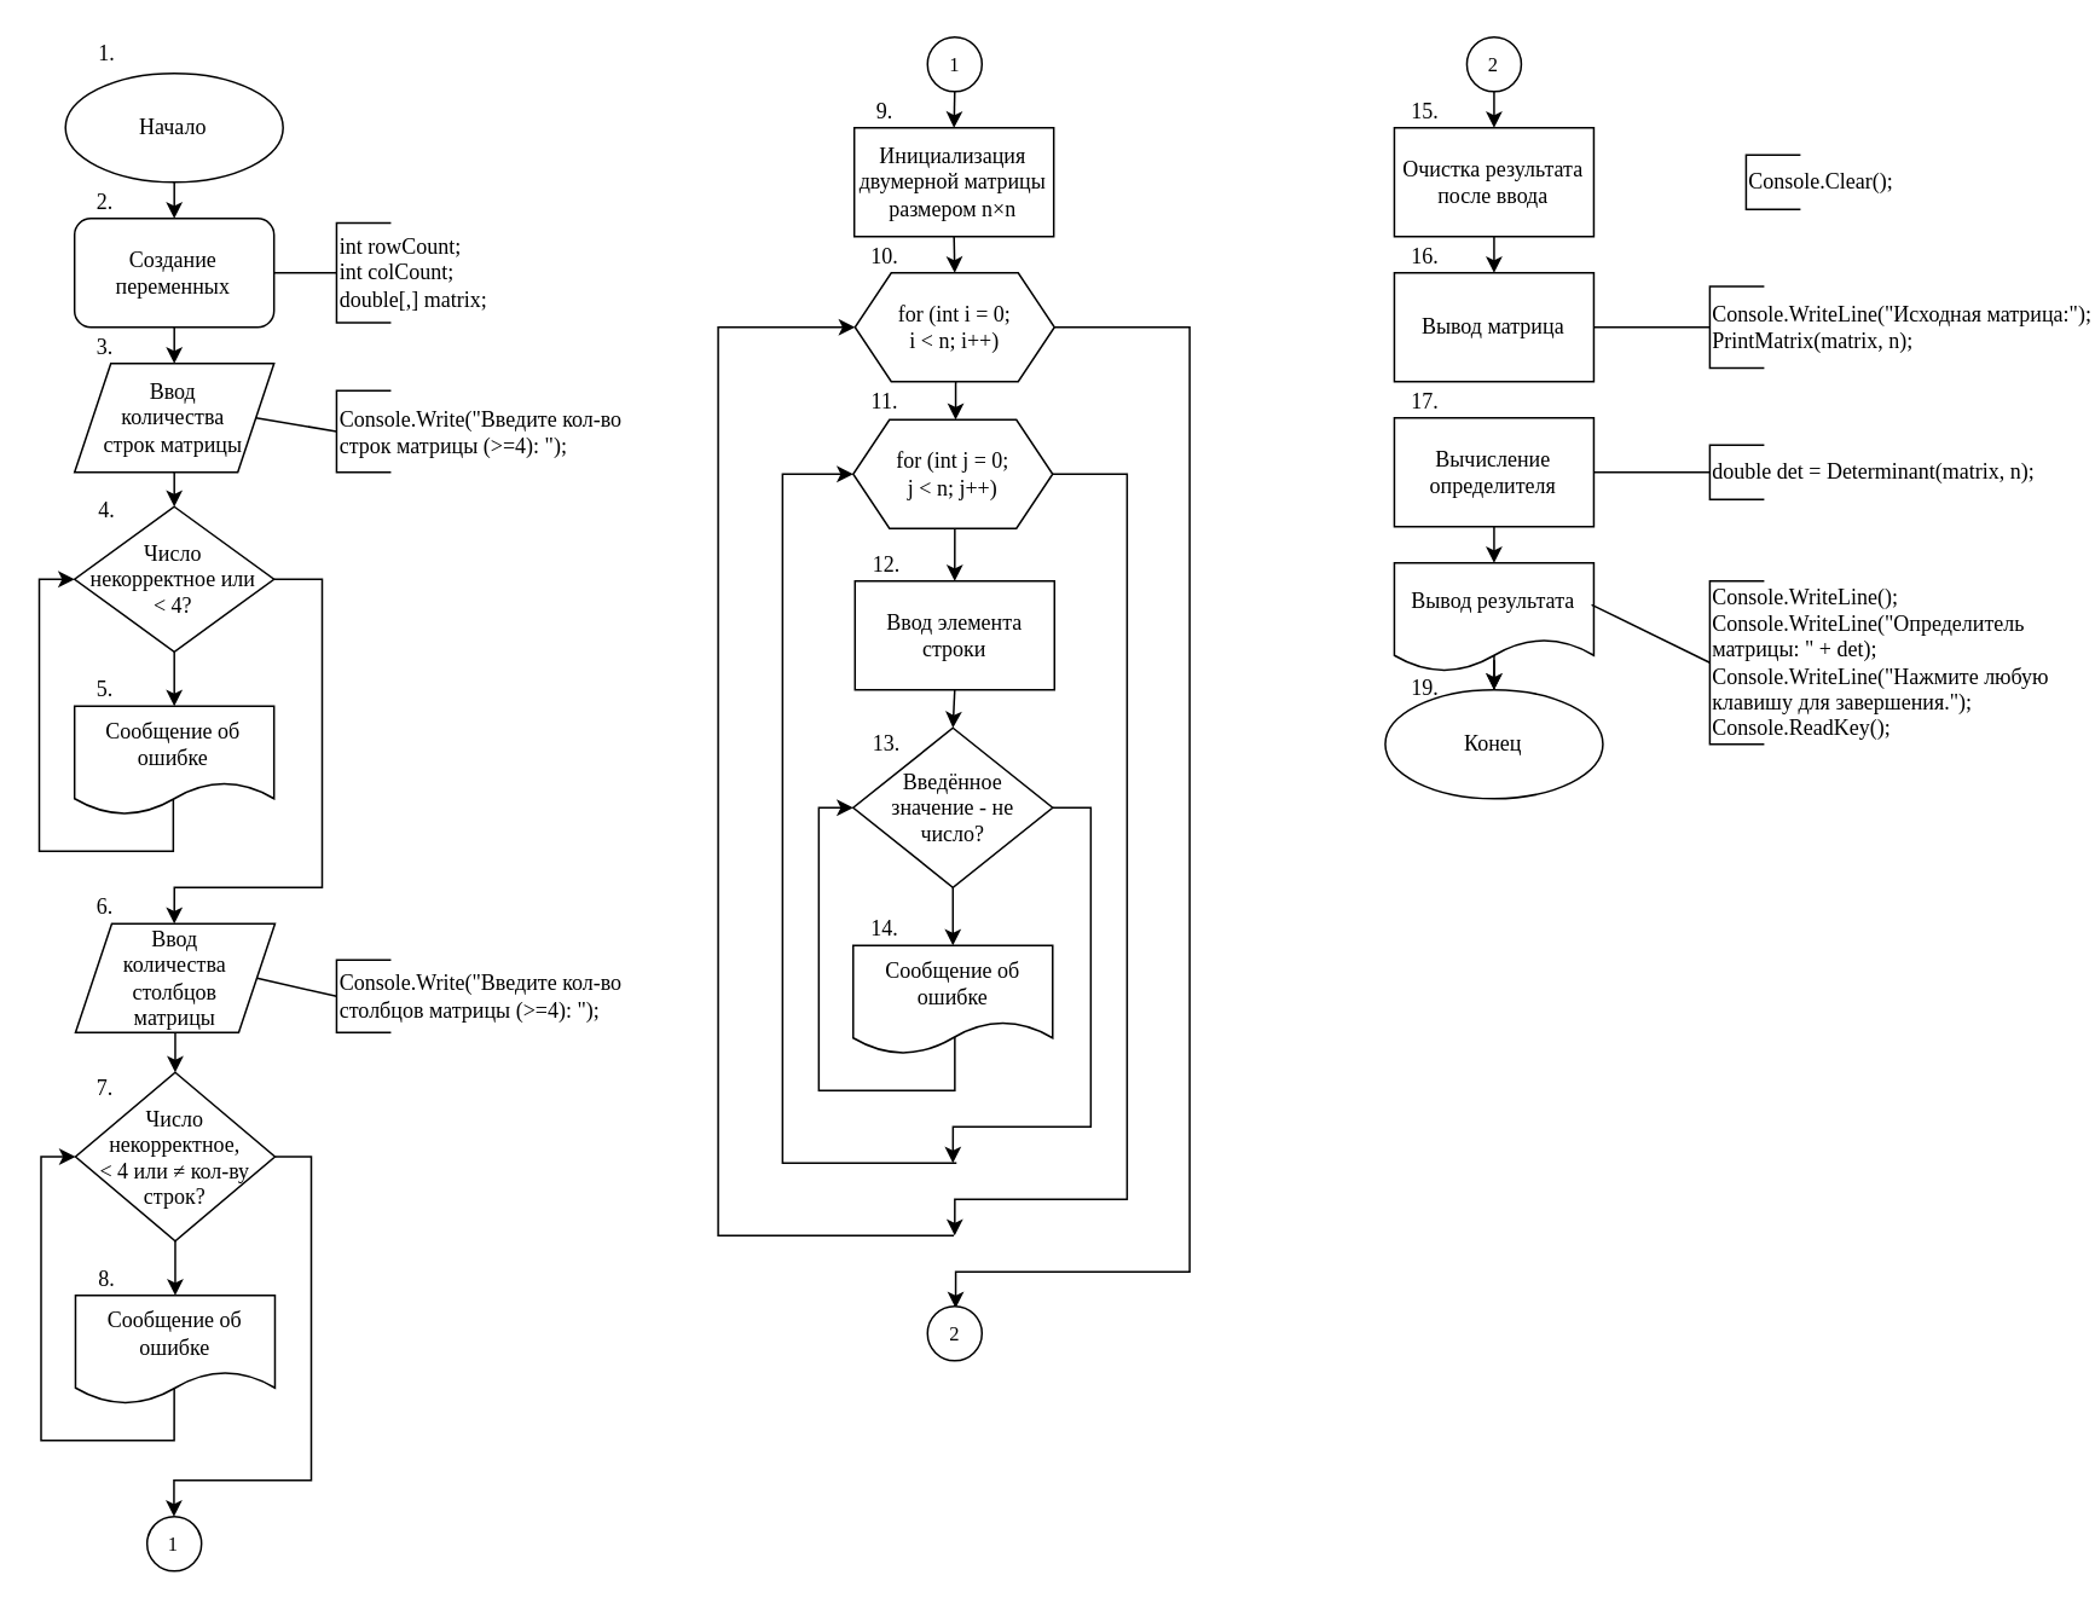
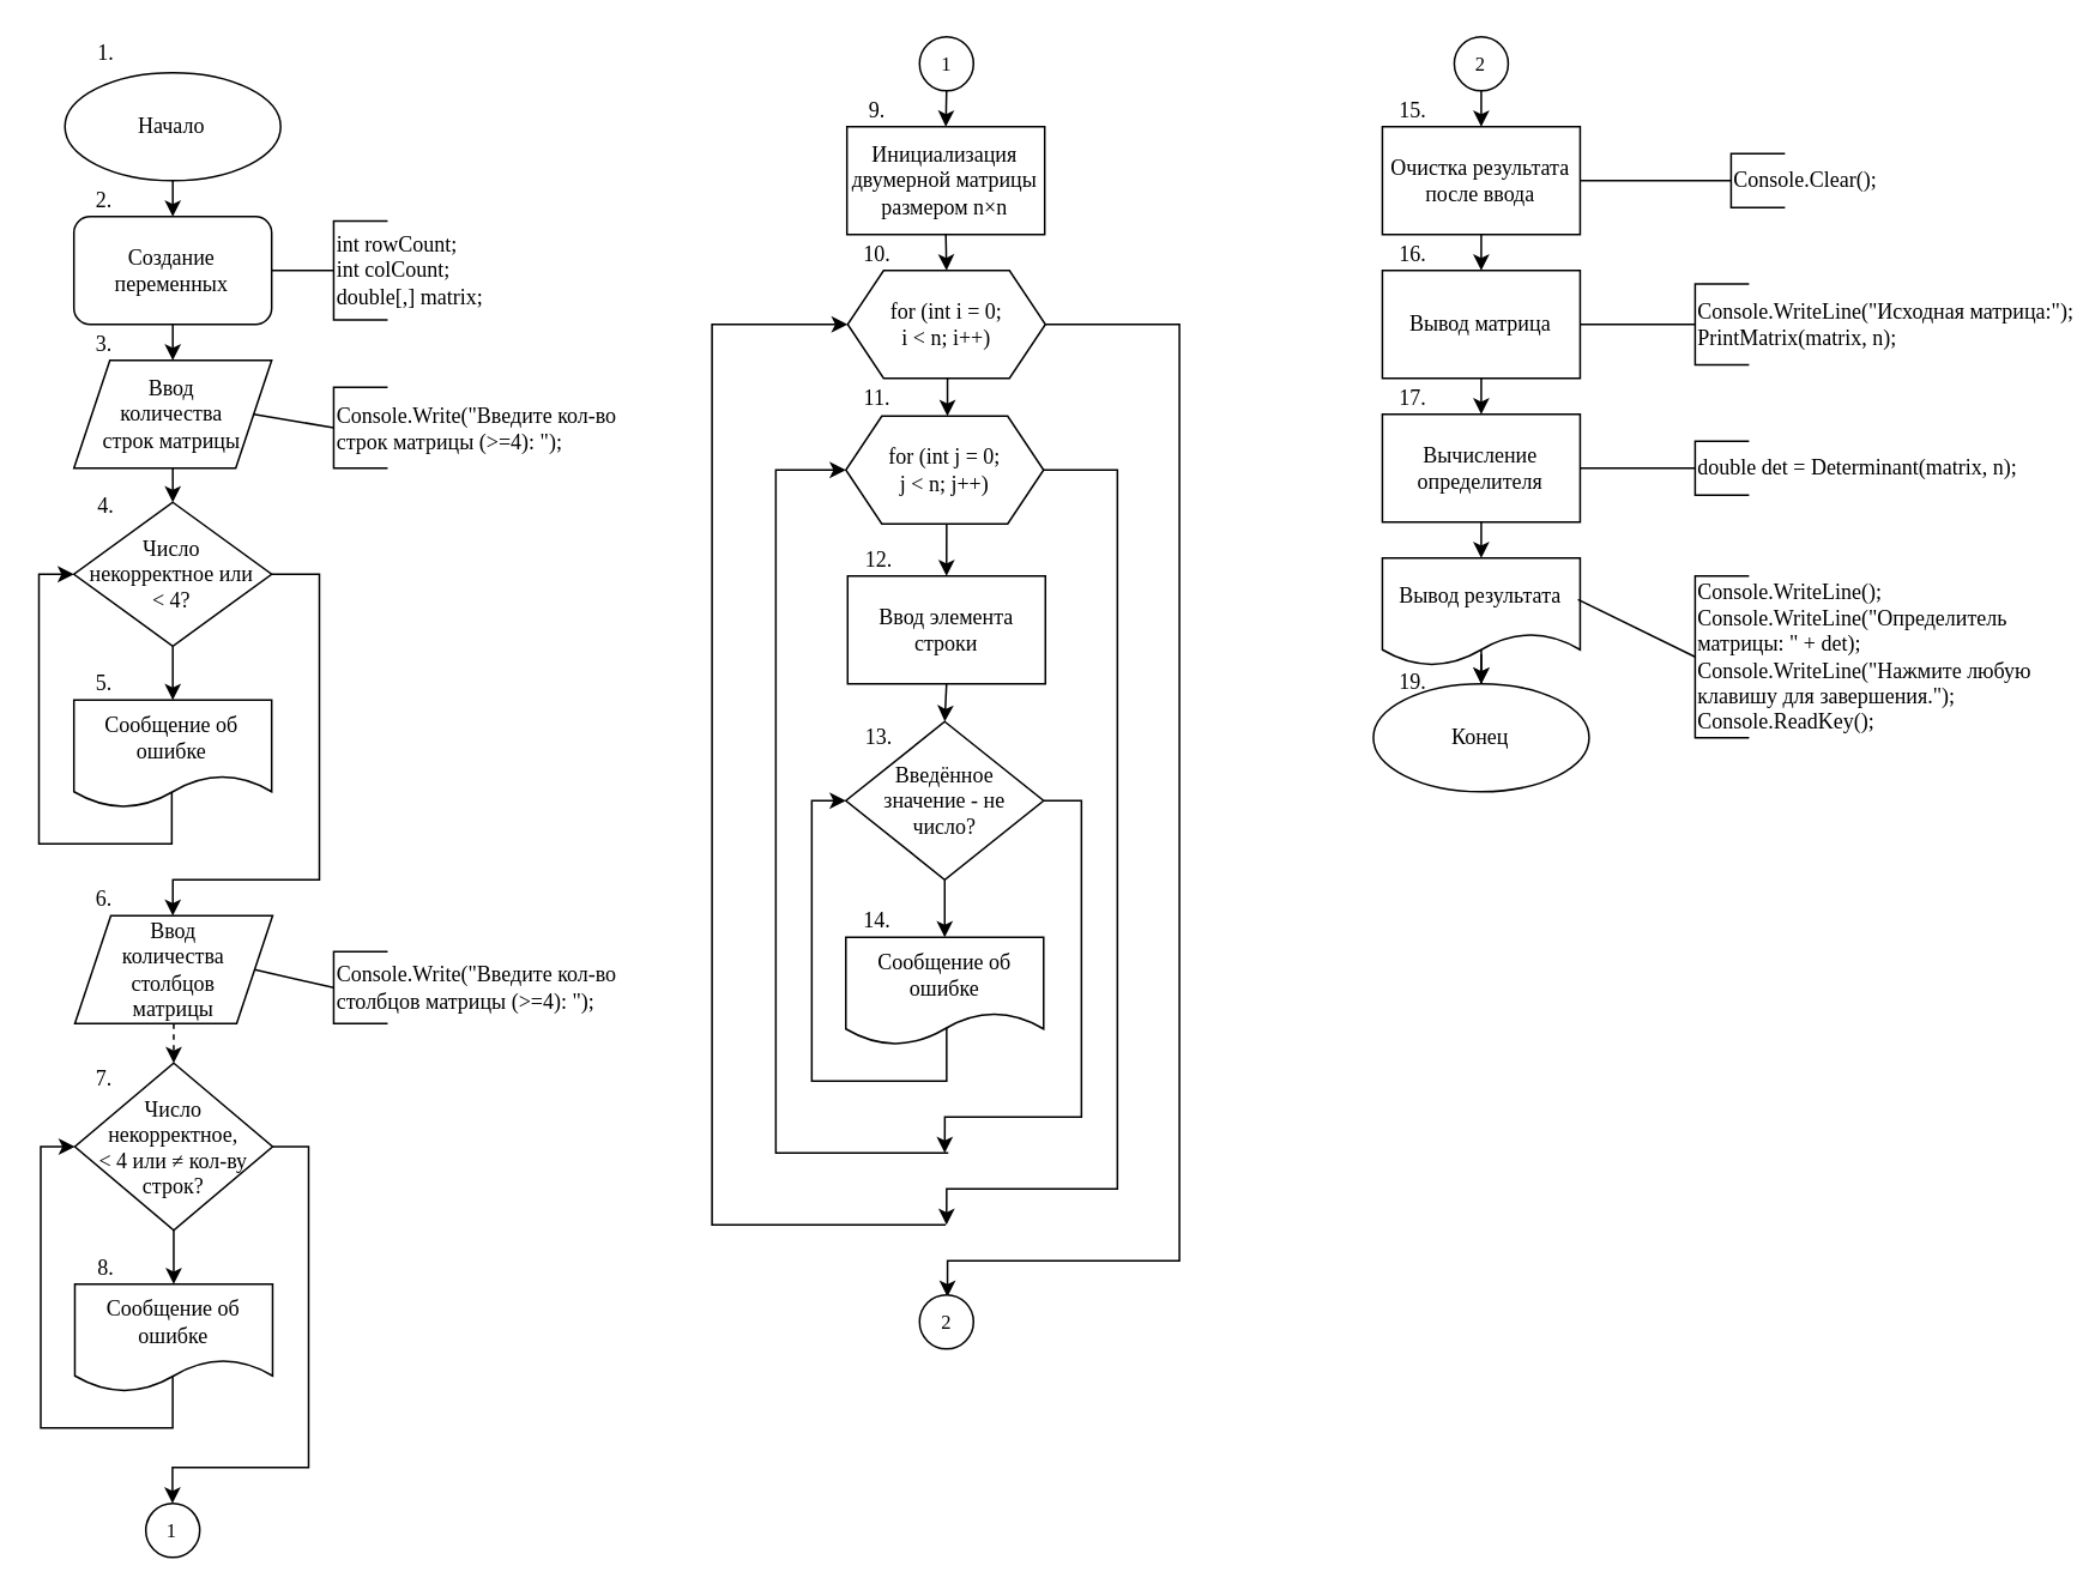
+ <mxCell id="55" value="" style="endArrow=none;html=1;rounded=0;exitX=1;exitY=0.5;exitDx=0;exitDy=0;entryX=0;entryY=0.5;entryDx=0;entryDy=0;entryPerimeter=0;" parent="1" source="38" target="48" edge="1"><mxGeometry width="50" height="50" relative="1" as="geometry"><mxPoint x="1092.27" y="-400" as="sourcePoint" /><mxPoint x="1142.27" y="-450" as="targetPoint" /></mxGeometry></mxCell>
+ <mxCell id="39" style="edgeStyle=orthogonalEdgeStyle;rounded=0;orthogonalLoop=1;jettySize=auto;html=1;exitX=0.5;exitY=1;exitDx=0;exitDy=0;entryX=0.5;entryY=0;entryDx=0;entryDy=0;" parent="1" source="40" target="42" edge="1"><mxGeometry relative="1" as="geometry" /></mxCell>
- <mxCell id="18" style="edgeStyle=orthogonalEdgeStyle;rounded=0;orthogonalLoop=1;jettySize=auto;html=1;exitX=0.5;exitY=1;exitDx=0;exitDy=0;entryX=0.5;entryY=0;entryDx=0;entryDy=0;" parent="1" source="19" target="15" edge="1"><mxGeometry relative="1" as="geometry" /></mxCell>
+ <mxCell id="18" style="edgeStyle=orthogonalEdgeStyle;rounded=0;orthogonalLoop=1;jettySize=auto;html=1;exitX=0.5;exitY=1;exitDx=0;exitDy=0;entryX=0.5;entryY=0;entryDx=0;entryDy=0;dashed=1;" parent="1" source="19" target="15" edge="1"><mxGeometry relative="1" as="geometry" /></mxCell>
